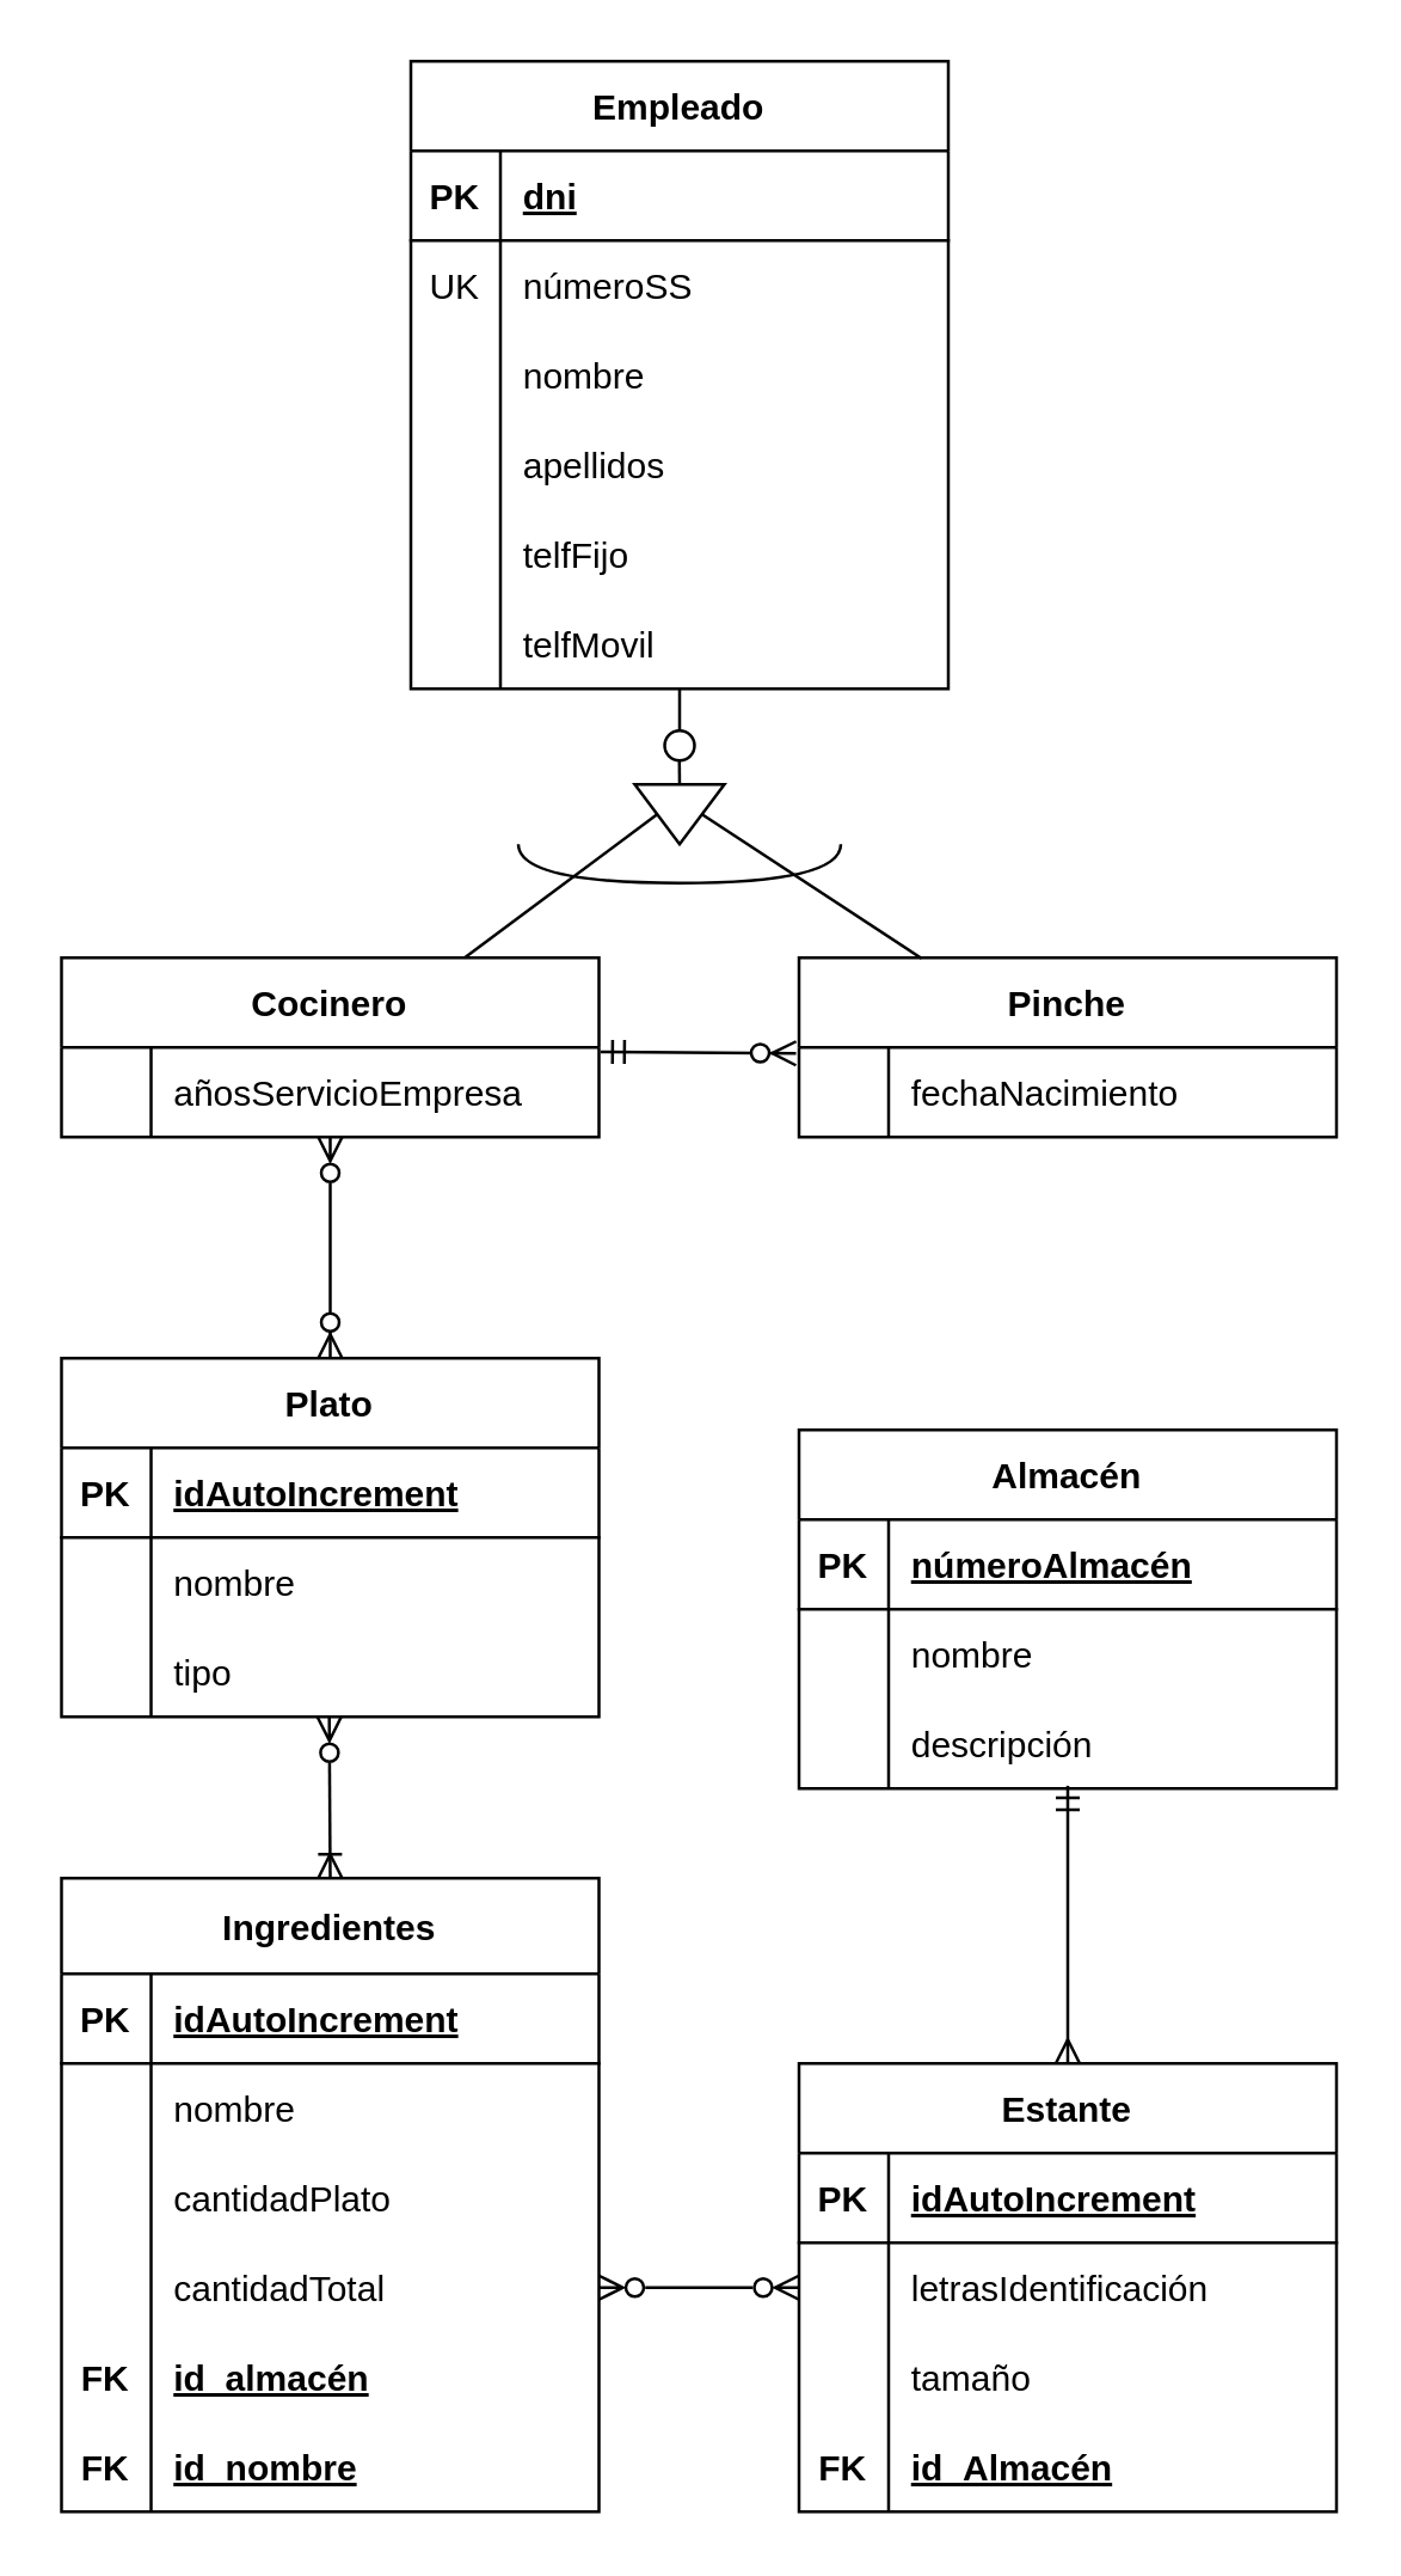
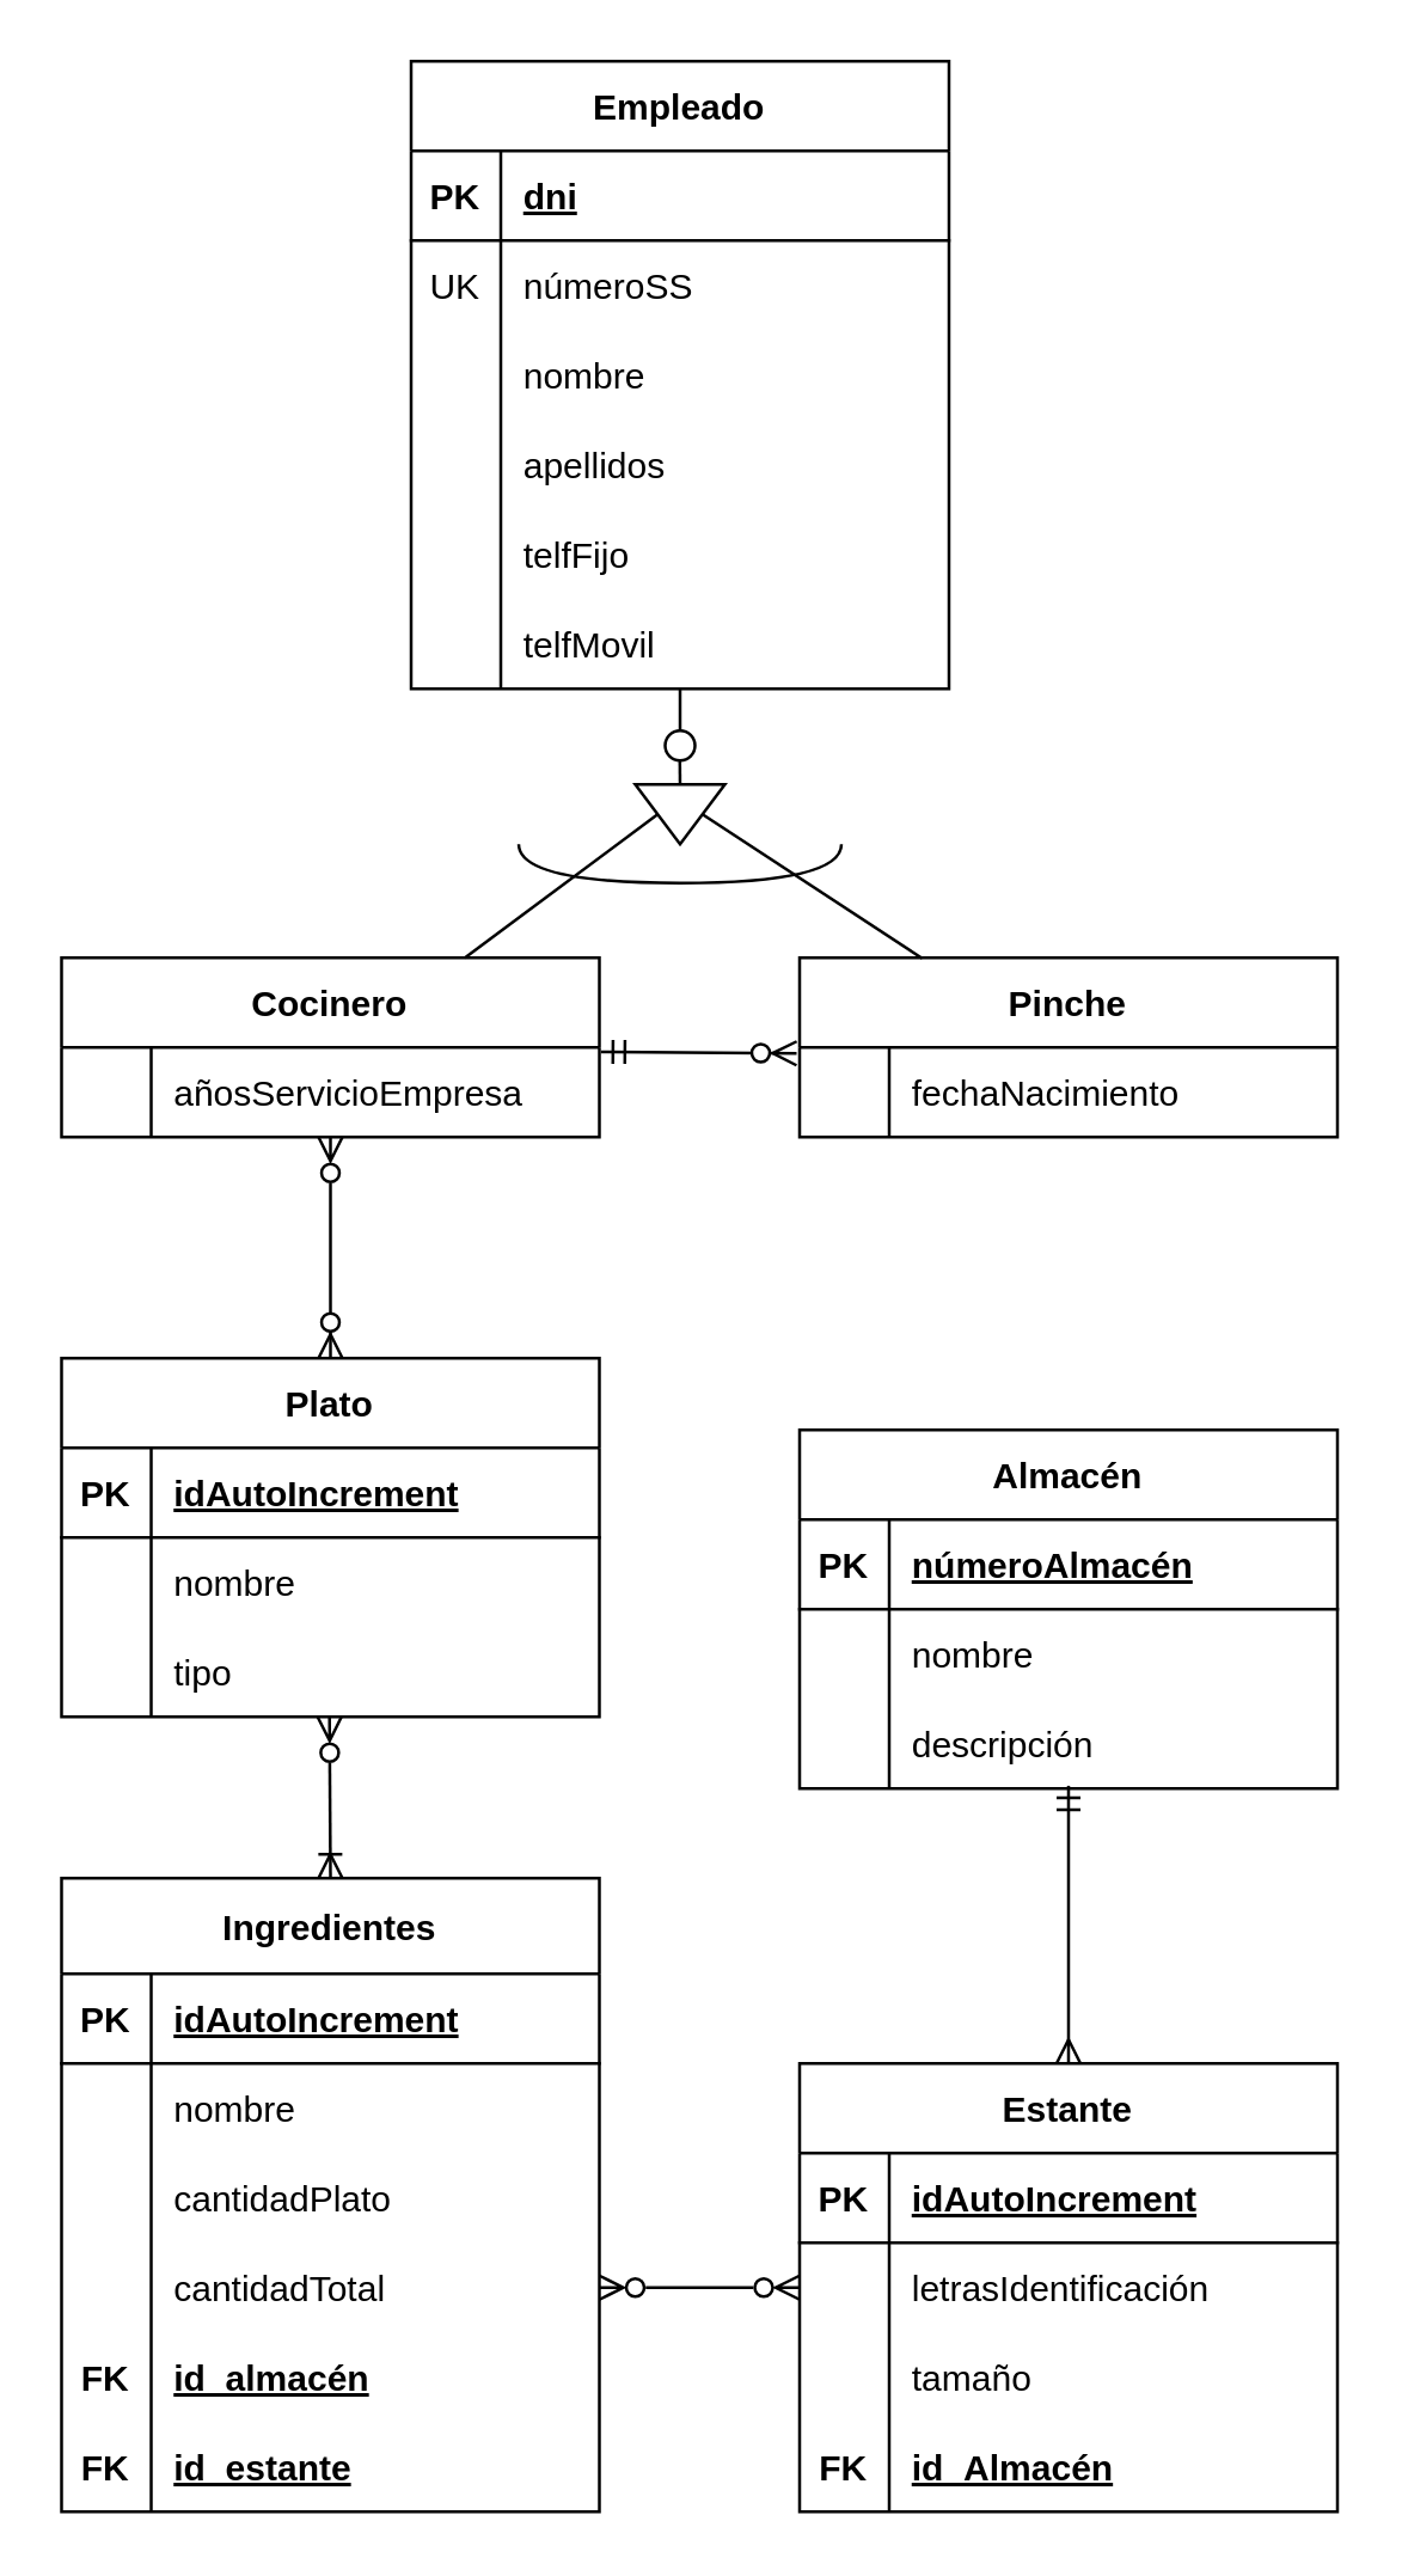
- <mxCell id="88" value="id_nombre" style="shape=partialRectangle;connectable=0;fillColor=none;top=0;left=0;bottom=0;right=0;align=left;spacingLeft=6;overflow=hidden;fontStyle=5" vertex="1" parent="86"><mxGeometry x="30" width="150" height="30" as="geometry"><mxRectangle width="150" height="30" as="alternateBounds" /></mxGeometry></mxCell>
+ <mxCell id="88" value="id_estante" style="shape=partialRectangle;connectable=0;fillColor=none;top=0;left=0;bottom=0;right=0;align=left;spacingLeft=6;overflow=hidden;fontStyle=5" vertex="1" parent="86"><mxGeometry x="30" width="150" height="30" as="geometry"><mxRectangle width="150" height="30" as="alternateBounds" /></mxGeometry></mxCell>
